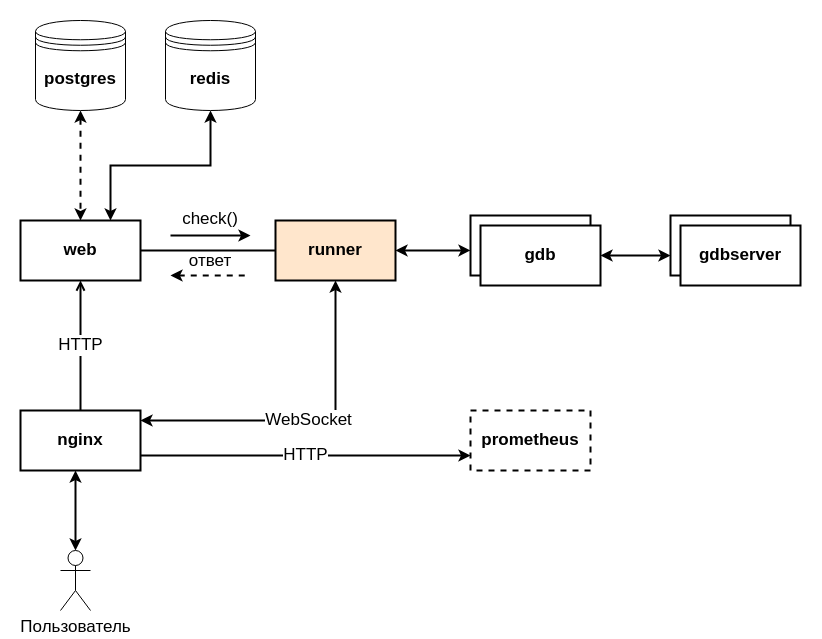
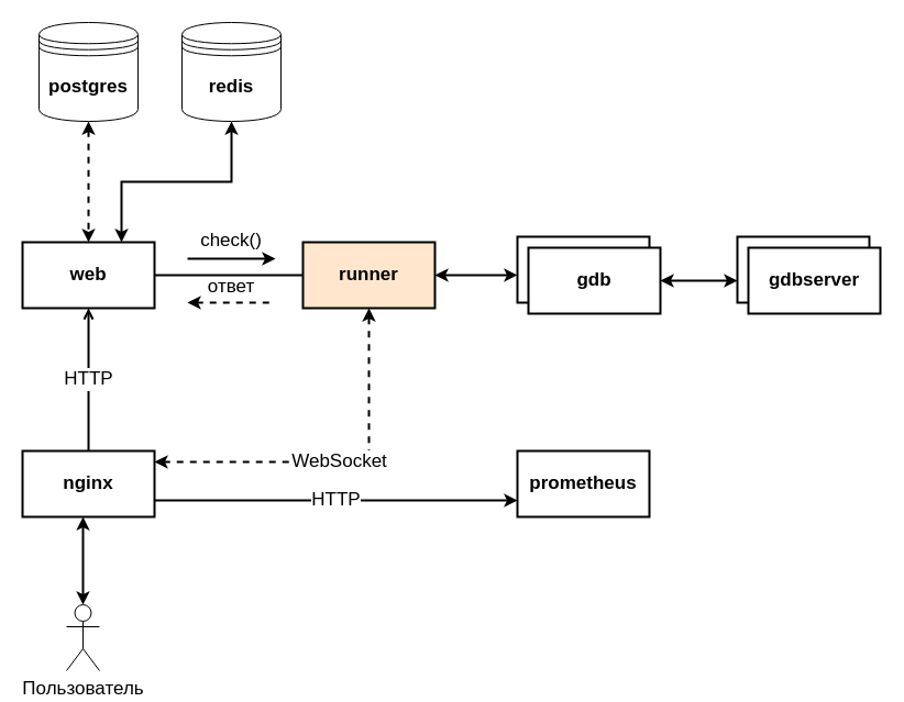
- <mxCell id="16" value="WebSocket" style="edgeStyle=orthogonalEdgeStyle;rounded=0;orthogonalLoop=1;jettySize=auto;html=1;entryX=0.5;entryY=1;entryDx=0;entryDy=0;fontSize=17;startArrow=classic;startFill=1;endArrow=classic;endFill=1;strokeWidth=2;" edge="1" parent="1" source="19" target="6"><mxGeometry relative="1" as="geometry"><Array as="points"><mxPoint x="335" y="420" /></Array></mxGeometry></mxCell>
+ <mxCell id="16" value="WebSocket" style="edgeStyle=orthogonalEdgeStyle;rounded=0;orthogonalLoop=1;jettySize=auto;html=1;entryX=0.5;entryY=1;entryDx=0;entryDy=0;fontSize=17;startArrow=classic;startFill=1;endArrow=classic;endFill=1;strokeWidth=2;dashed=1;" edge="1" parent="1" source="19" target="6"><mxGeometry relative="1" as="geometry"><Array as="points"><mxPoint x="335" y="420" /></Array></mxGeometry></mxCell>
- <mxCell id="22" value="&lt;b&gt;&lt;font style=&quot;font-size: 17px&quot;&gt;prometheus&lt;/font&gt;&lt;/b&gt;" style="rounded=0;whiteSpace=wrap;html=1;strokeWidth=2;dashed=1;" vertex="1" parent="1"><mxGeometry x="470" y="410" width="120" height="60" as="geometry" /></mxCell>
+ <mxCell id="22" value="&lt;b&gt;&lt;font style=&quot;font-size: 17px&quot;&gt;prometheus&lt;/font&gt;&lt;/b&gt;" style="rounded=0;whiteSpace=wrap;html=1;strokeWidth=2;" vertex="1" parent="1"><mxGeometry x="470" y="410" width="120" height="60" as="geometry" /></mxCell>
